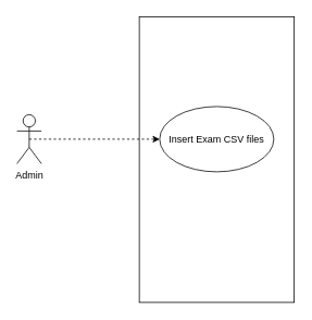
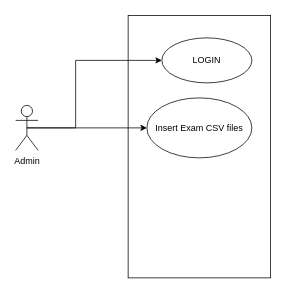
+ <mxCell id="5" style="edgeStyle=orthogonalEdgeStyle;rounded=0;orthogonalLoop=1;jettySize=auto;html=1;exitX=0.5;exitY=0.5;exitDx=0;exitDy=0;exitPerimeter=0;entryX=0;entryY=0.5;entryDx=0;entryDy=0;" parent="1" source="6" target="3" edge="1"><mxGeometry relative="1" as="geometry"><Array as="points"><mxPoint x="100" y="170" /><mxPoint x="100" y="80" /></Array></mxGeometry></mxCell>
+ <mxCell id="3" value="LOGIN" style="ellipse;whiteSpace=wrap;html=1;fillColor=none;" parent="1" vertex="1"><mxGeometry x="215" y="50" width="120" height="60" as="geometry" /></mxCell>
- <mxCell id="7" style="edgeStyle=orthogonalEdgeStyle;rounded=0;orthogonalLoop=1;jettySize=auto;html=1;exitX=0.5;exitY=0.5;exitDx=0;exitDy=0;exitPerimeter=0;entryX=0;entryY=0.5;entryDx=0;entryDy=0;dashed=1;" edge="1" parent="1" source="6" target="4"><mxGeometry relative="1" as="geometry"><mxPoint x="180" y="170" as="targetPoint" /><Array as="points"><mxPoint x="100" y="170" /><mxPoint x="100" y="170" /></Array></mxGeometry></mxCell>
+ <mxCell id="7" style="edgeStyle=orthogonalEdgeStyle;rounded=0;orthogonalLoop=1;jettySize=auto;html=1;exitX=0.5;exitY=0.5;exitDx=0;exitDy=0;exitPerimeter=0;entryX=0;entryY=0.5;entryDx=0;entryDy=0;" edge="1" parent="1" source="6" target="4"><mxGeometry relative="1" as="geometry"><mxPoint x="180" y="170" as="targetPoint" /><Array as="points"><mxPoint x="100" y="170" /><mxPoint x="100" y="170" /></Array></mxGeometry></mxCell>
